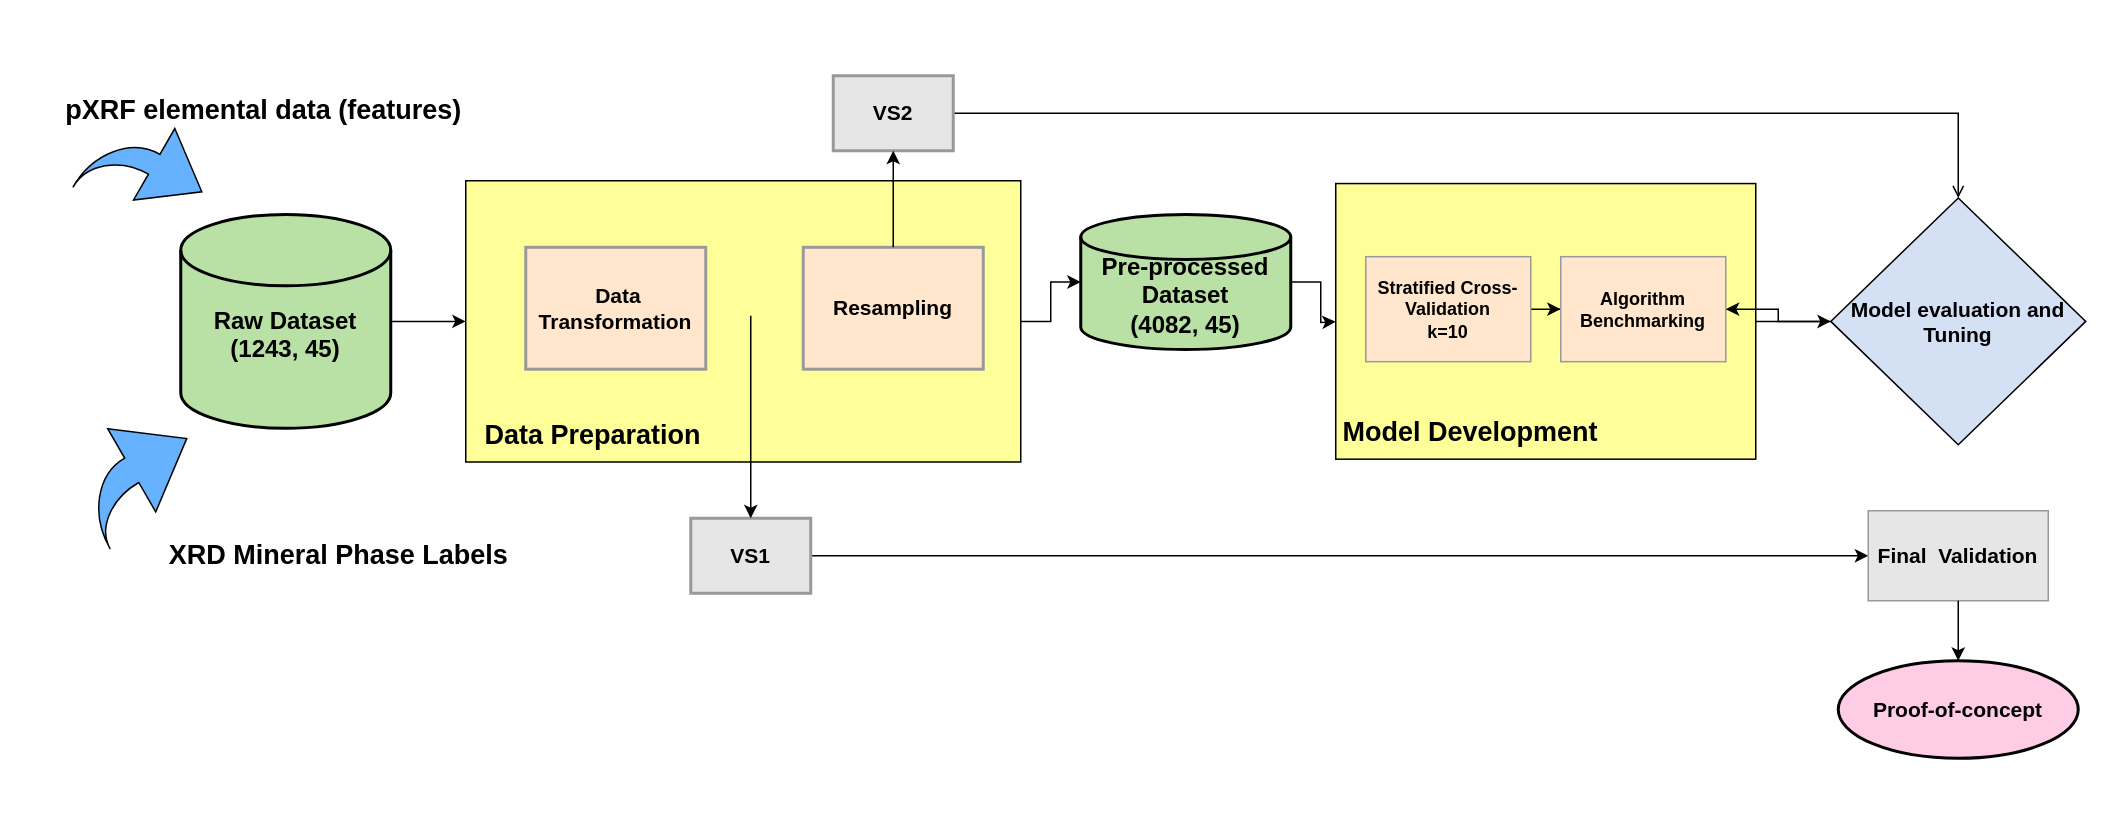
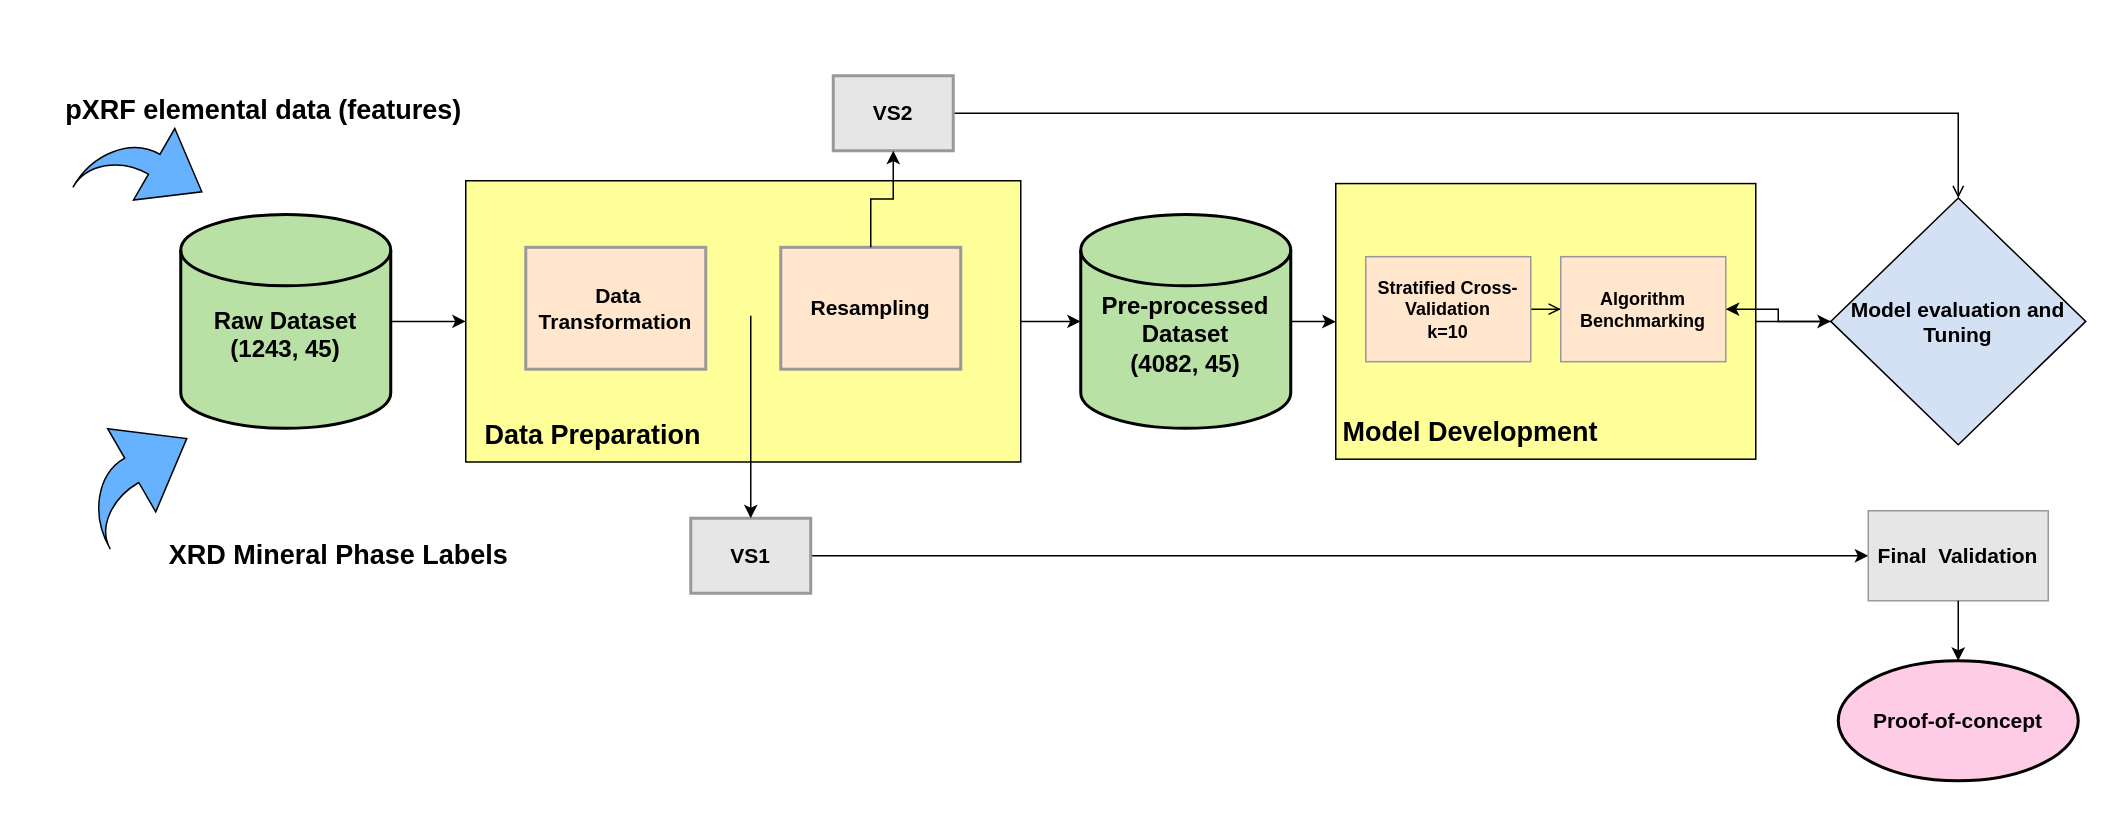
- <mxCell id="23" value="&lt;div&gt;&lt;font style=&quot;font-size: 14px;&quot;&gt;&lt;br&gt;&lt;/font&gt;&lt;/div&gt;&lt;div&gt;&lt;font size=&quot;3&quot;&gt;&lt;b&gt;Pre-processed Dataset&lt;/b&gt;&lt;/font&gt;&lt;/div&gt;&lt;font size=&quot;3&quot;&gt;&lt;b&gt;(4082, 45)&lt;/b&gt;&lt;/font&gt;" style="strokeWidth=2;html=1;shape=mxgraph.flowchart.database;whiteSpace=wrap;fillColor=#B9E0A5;" parent="1" vertex="1"><mxGeometry x="720" y="142.5" width="140" height="90" as="geometry" /></mxCell>
+ <mxCell id="23" value="&lt;div&gt;&lt;font style=&quot;font-size: 14px;&quot;&gt;&lt;br&gt;&lt;/font&gt;&lt;/div&gt;&lt;div&gt;&lt;font size=&quot;3&quot;&gt;&lt;b&gt;Pre-processed Dataset&lt;/b&gt;&lt;/font&gt;&lt;/div&gt;&lt;font size=&quot;3&quot;&gt;&lt;b&gt;(4082, 45)&lt;/b&gt;&lt;/font&gt;" style="strokeWidth=2;html=1;shape=mxgraph.flowchart.database;whiteSpace=wrap;fillColor=#B9E0A5;" parent="1" vertex="1"><mxGeometry x="720" y="142.5" width="140" height="142.5" as="geometry" /></mxCell>
- <mxCell id="17" value="&lt;div align=&quot;center&quot;&gt;&lt;font style=&quot;font-size: 14px;&quot;&gt;&lt;b&gt;Resampling&lt;br&gt;&lt;/b&gt;&lt;/font&gt;&lt;/div&gt;" style="rounded=0;whiteSpace=wrap;html=1;align=center;verticalAlign=middle;fillColor=#FFE6CC;strokeColor=#999999;strokeWidth=2;" parent="13" vertex="1"><mxGeometry x="225" y="114.38" width="120" height="81.25" as="geometry" /></mxCell>
+ <mxCell id="17" value="&lt;div align=&quot;center&quot;&gt;&lt;font style=&quot;font-size: 14px;&quot;&gt;&lt;b&gt;Resampling&lt;br&gt;&lt;/b&gt;&lt;/font&gt;&lt;/div&gt;" style="rounded=0;whiteSpace=wrap;html=1;align=center;verticalAlign=middle;fillColor=#FFE6CC;strokeColor=#999999;strokeWidth=2;" parent="13" vertex="1"><mxGeometry x="210" y="114.38" width="120" height="81.25" as="geometry" /></mxCell>
- <mxCell id="10" value="" style="edgeStyle=orthogonalEdgeStyle;rounded=0;orthogonalLoop=1;jettySize=auto;html=1;" parent="7" source="11" target="12" edge="1"><mxGeometry relative="1" as="geometry" /></mxCell>
+ <mxCell id="10" value="" style="edgeStyle=orthogonalEdgeStyle;rounded=0;orthogonalLoop=1;jettySize=auto;html=1;endArrow=open;" parent="7" source="11" target="12" edge="1"><mxGeometry relative="1" as="geometry" /></mxCell>
- <mxCell id="28" value="&lt;font style=&quot;font-size: 14px;&quot;&gt;&lt;b&gt;Proof-of-concept&lt;/b&gt;&lt;/font&gt;" style="ellipse;whiteSpace=wrap;html=1;rounded=1;arcSize=14;strokeWidth=2;fillColor=#FFCCE6;" parent="24" vertex="1"><mxGeometry x="5" y="308.5" width="160" height="65" as="geometry" /></mxCell>
+ <mxCell id="28" value="&lt;font style=&quot;font-size: 14px;&quot;&gt;&lt;b&gt;Proof-of-concept&lt;/b&gt;&lt;/font&gt;" style="ellipse;whiteSpace=wrap;html=1;rounded=1;arcSize=14;strokeWidth=2;fillColor=#FFCCE6;" parent="24" vertex="1"><mxGeometry x="5" y="308.5" width="160" height="80" as="geometry" /></mxCell>
